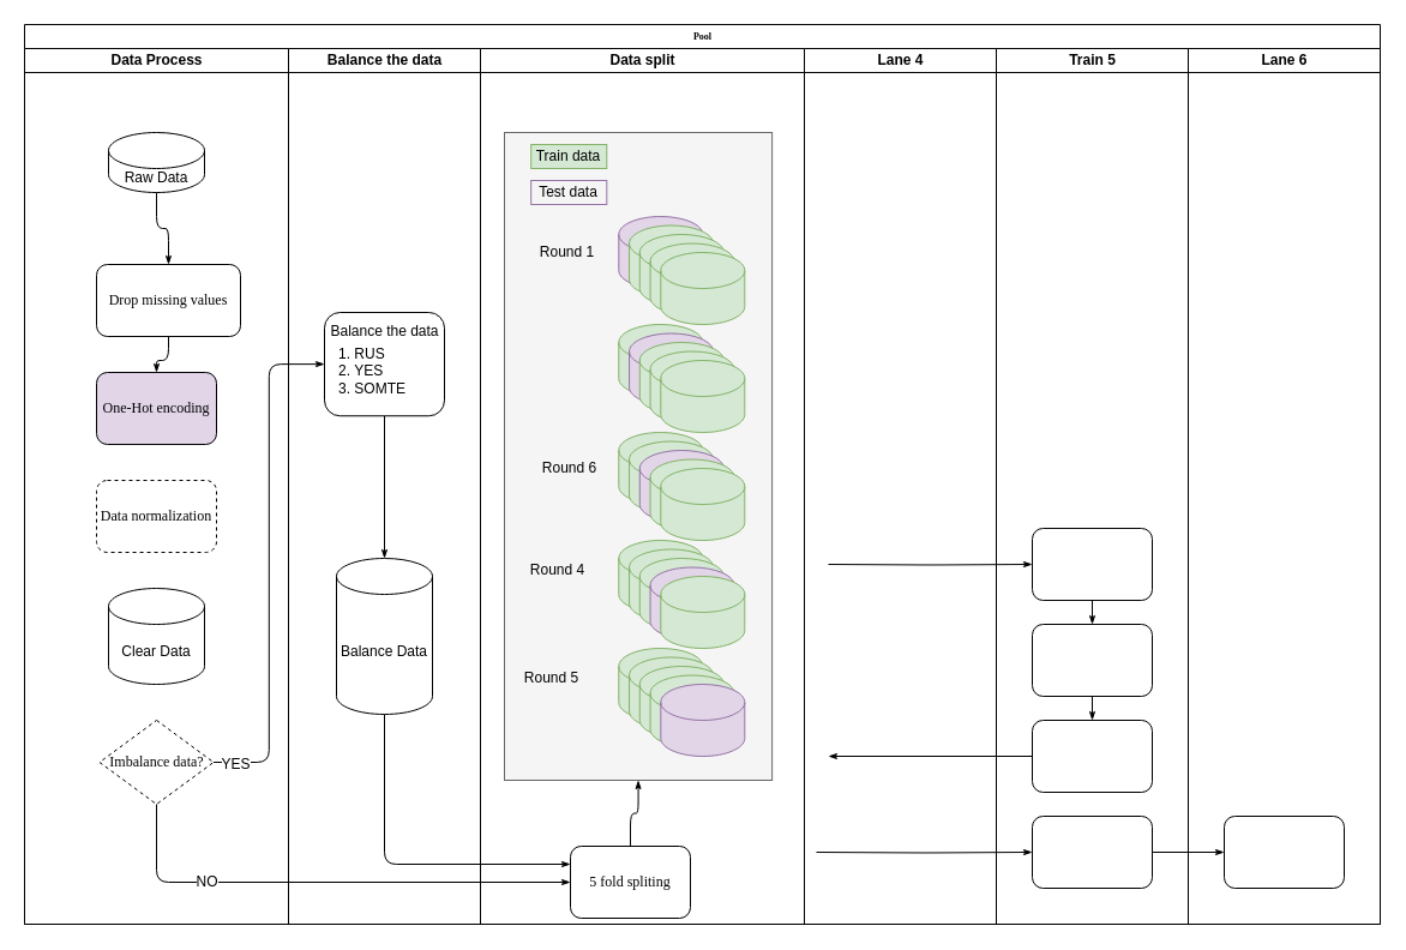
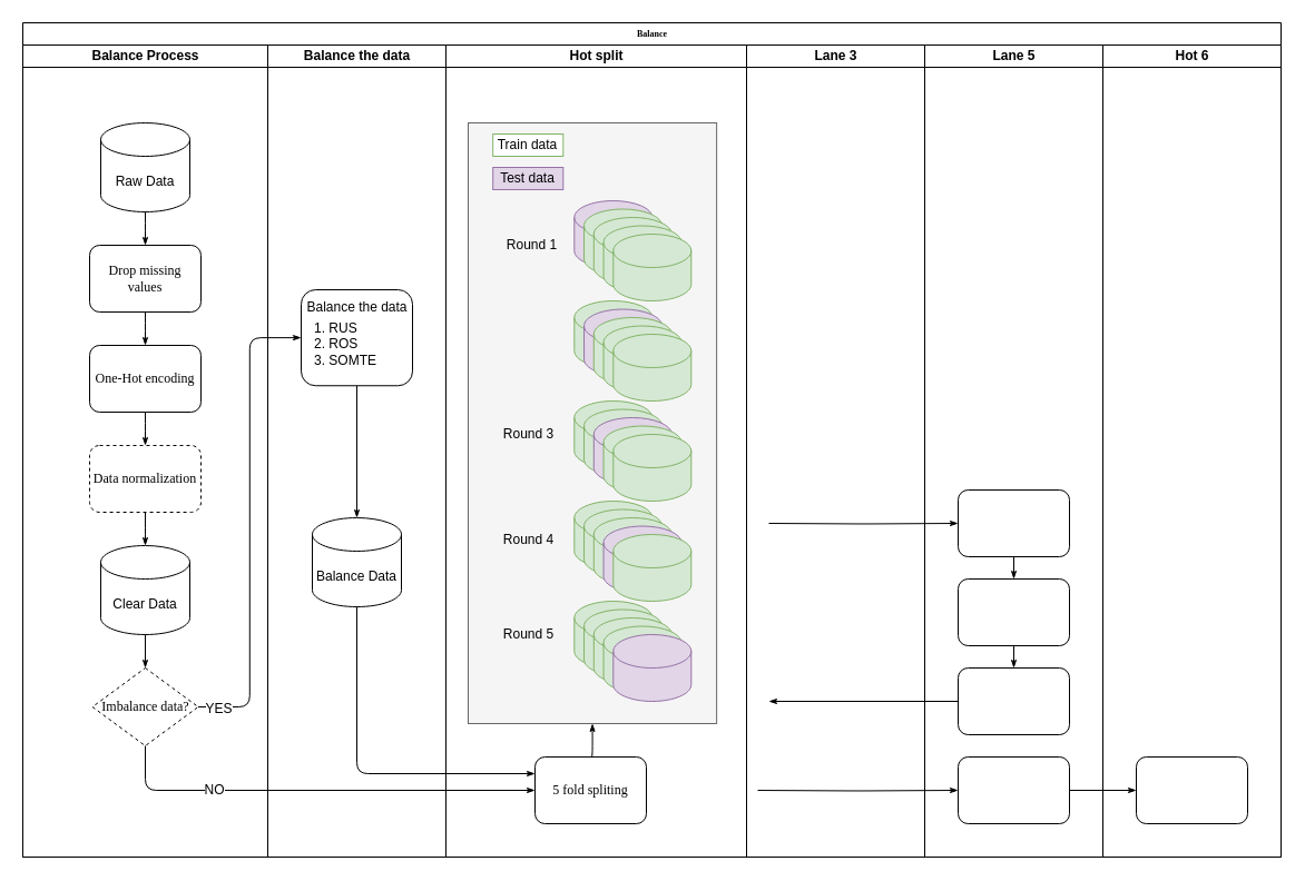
- <mxCell id="2" value="Pool" style="swimlane;html=1;childLayout=stackLayout;startSize=20;rounded=0;shadow=0;labelBackgroundColor=none;strokeWidth=1;fontFamily=Verdana;fontSize=8;align=center;" parent="1" vertex="1"><mxGeometry x="20" y="20" width="1130" height="750" as="geometry" /></mxCell>
+ <mxCell id="2" value="Balance" style="swimlane;html=1;childLayout=stackLayout;startSize=20;rounded=0;shadow=0;labelBackgroundColor=none;strokeWidth=1;fontFamily=Verdana;fontSize=8;align=center;" parent="1" vertex="1"><mxGeometry x="20" y="20" width="1130" height="750" as="geometry" /></mxCell>
- <mxCell id="7" value="Data Process" style="swimlane;html=1;startSize=20;" parent="2" vertex="1"><mxGeometry y="20" width="220" height="730" as="geometry" /></mxCell>
+ <mxCell id="7" value="Balance Process" style="swimlane;html=1;startSize=20;" parent="2" vertex="1"><mxGeometry y="20" width="220" height="730" as="geometry" /></mxCell>
- <mxCell id="26" value="&lt;div&gt;Data split&lt;/div&gt;" style="swimlane;html=1;startSize=20;" parent="2" vertex="1"><mxGeometry x="380" y="20" width="270" height="730" as="geometry" /></mxCell>
+ <mxCell id="26" value="&lt;div&gt;Hot split&lt;/div&gt;" style="swimlane;html=1;startSize=20;" parent="2" vertex="1"><mxGeometry x="380" y="20" width="270" height="730" as="geometry" /></mxCell>
- <mxCell id="63" value="Lane 4" style="swimlane;html=1;startSize=20;" parent="2" vertex="1"><mxGeometry x="650" y="20" width="160" height="730" as="geometry" /></mxCell>
+ <mxCell id="63" value="Lane 3" style="swimlane;html=1;startSize=20;" parent="2" vertex="1"><mxGeometry x="650" y="20" width="160" height="730" as="geometry" /></mxCell>
- <mxCell id="64" value="Train 5" style="swimlane;html=1;startSize=20;" parent="2" vertex="1"><mxGeometry x="810" y="20" width="160" height="730" as="geometry" /></mxCell>
+ <mxCell id="64" value="Lane 5" style="swimlane;html=1;startSize=20;" parent="2" vertex="1"><mxGeometry x="810" y="20" width="160" height="730" as="geometry" /></mxCell>
- <mxCell id="71" value="Lane 6" style="swimlane;html=1;startSize=20;" parent="2" vertex="1"><mxGeometry x="970" y="20" width="160" height="730" as="geometry" /></mxCell>
+ <mxCell id="71" value="Hot 6" style="swimlane;html=1;startSize=20;" parent="2" vertex="1"><mxGeometry x="970" y="20" width="160" height="730" as="geometry" /></mxCell>
- <mxCell id="30" value="Train data" style="rounded=0;whiteSpace=wrap;html=1;fontSize=12;strokeWidth=1;fillColor=#d5e8d4;strokeColor=#82b366;" vertex="1" parent="28"><mxGeometry x="22.19" y="10" width="63.12" height="20" as="geometry" /></mxCell>
+ <mxCell id="30" value="Train data" style="rounded=0;whiteSpace=wrap;html=1;fontSize=12;strokeWidth=1;fillColor=#ffffff;strokeColor=#82b366;" vertex="1" parent="28"><mxGeometry x="22.19" y="10" width="63.12" height="20" as="geometry" /></mxCell>
- <mxCell id="8" value="&lt;div&gt;Raw Data&lt;/div&gt;" style="shape=cylinder3;whiteSpace=wrap;html=1;boundedLbl=1;backgroundOutline=1;size=15;" vertex="1" parent="7"><mxGeometry x="70" y="70" width="80" height="50" as="geometry" /></mxCell>
+ <mxCell id="8" value="&lt;div&gt;Raw Data&lt;/div&gt;" style="shape=cylinder3;whiteSpace=wrap;html=1;boundedLbl=1;backgroundOutline=1;size=15;" vertex="1" parent="7"><mxGeometry x="70" y="70" width="80" height="80" as="geometry" /></mxCell>
- <mxCell id="31" value="Test data" style="rounded=0;whiteSpace=wrap;html=1;fontSize=12;strokeWidth=1;fillColor=#f5f5f5;strokeColor=#9673a6;" vertex="1" parent="28"><mxGeometry x="22.19" y="40" width="63.12" height="20" as="geometry" /></mxCell>
+ <mxCell id="31" value="Test data" style="rounded=0;whiteSpace=wrap;html=1;fontSize=12;strokeWidth=1;fillColor=#e1d5e7;strokeColor=#9673a6;" vertex="1" parent="28"><mxGeometry x="22.19" y="40" width="63.12" height="20" as="geometry" /></mxCell>
- <mxCell id="58" value="Round 1" style="text;html=1;align=center;verticalAlign=middle;resizable=0;points=[];autosize=1;strokeColor=none;fillColor=none;fontSize=12;" vertex="1" parent="28"><mxGeometry x="22.19" y="90" width="60" height="20" as="geometry" /></mxCell>
+ <mxCell id="58" value="Round 1" style="text;html=1;align=center;verticalAlign=middle;resizable=0;points=[];autosize=1;strokeColor=none;fillColor=none;fontSize=12;" vertex="1" parent="28"><mxGeometry x="27.19" y="100" width="60" height="20" as="geometry" /></mxCell>
- <mxCell id="13" value="Drop missing values" style="rounded=1;whiteSpace=wrap;html=1;shadow=0;labelBackgroundColor=none;strokeWidth=1;fontFamily=Verdana;fontSize=12;align=center;" vertex="1" parent="7"><mxGeometry x="60" y="180" width="120" height="60" as="geometry" /></mxCell>
+ <mxCell id="13" value="Drop missing values" style="rounded=1;whiteSpace=wrap;html=1;shadow=0;labelBackgroundColor=none;strokeWidth=1;fontFamily=Verdana;fontSize=12;align=center;" vertex="1" parent="7"><mxGeometry x="60" y="180" width="100" height="60" as="geometry" /></mxCell>
- <mxCell id="25" value="&lt;div align=&quot;left&quot;&gt;1. RUS&lt;br&gt;&lt;/div&gt;&lt;div align=&quot;left&quot;&gt;2. YES&lt;/div&gt;&lt;div align=&quot;left&quot;&gt;3. SOMTE&lt;br&gt;&lt;/div&gt;" style="text;html=1;align=left;verticalAlign=middle;resizable=0;points=[];autosize=1;strokeColor=none;fillColor=none;fontSize=12;" vertex="1" parent="22"><mxGeometry x="15" y="23.523" width="70" height="50" as="geometry" /></mxCell>
+ <mxCell id="25" value="&lt;div align=&quot;left&quot;&gt;1. RUS&lt;br&gt;&lt;/div&gt;&lt;div align=&quot;left&quot;&gt;2. ROS&lt;/div&gt;&lt;div align=&quot;left&quot;&gt;3. SOMTE&lt;br&gt;&lt;/div&gt;" style="text;html=1;align=left;verticalAlign=middle;resizable=0;points=[];autosize=1;strokeColor=none;fillColor=none;fontSize=12;" vertex="1" parent="22"><mxGeometry x="15" y="23.523" width="70" height="50" as="geometry" /></mxCell>
- <mxCell id="9" value="One-Hot encoding" style="rounded=1;whiteSpace=wrap;html=1;shadow=0;labelBackgroundColor=none;strokeWidth=1;fontFamily=Verdana;fontSize=12;align=center;fillColor=#e1d5e7;" parent="7" vertex="1"><mxGeometry x="60" y="270" width="100" height="60" as="geometry" /></mxCell>
+ <mxCell id="9" value="One-Hot encoding" style="rounded=1;whiteSpace=wrap;html=1;shadow=0;labelBackgroundColor=none;strokeWidth=1;fontFamily=Verdana;fontSize=12;align=center;" parent="7" vertex="1"><mxGeometry x="60" y="270" width="100" height="60" as="geometry" /></mxCell>
+ <mxCell id="12" style="edgeStyle=orthogonalEdgeStyle;rounded=1;html=1;labelBackgroundColor=none;startArrow=none;startFill=0;startSize=5;endArrow=classicThin;endFill=1;endSize=5;jettySize=auto;orthogonalLoop=1;strokeWidth=1;fontFamily=Verdana;fontSize=8;exitX=0.5;exitY=1;exitDx=0;exitDy=0;" edge="1" parent="7" source="9" target="11"><mxGeometry relative="1" as="geometry"><mxPoint x="120" y="200" as="sourcePoint" /><mxPoint x="120" y="260" as="targetPoint" /></mxGeometry></mxCell>
- <mxCell id="59" value="Round 6" style="text;html=1;align=center;verticalAlign=middle;resizable=0;points=[];autosize=1;strokeColor=none;fillColor=none;fontSize=12;" vertex="1" parent="28"><mxGeometry x="23.75" y="270" width="60" height="20" as="geometry" /></mxCell>
+ <mxCell id="59" value="Round 3" style="text;html=1;align=center;verticalAlign=middle;resizable=0;points=[];autosize=1;strokeColor=none;fillColor=none;fontSize=12;" vertex="1" parent="28"><mxGeometry x="23.75" y="270" width="60" height="20" as="geometry" /></mxCell>
+ <mxCell id="16" style="edgeStyle=elbowEdgeStyle;rounded=1;html=1;labelBackgroundColor=none;startArrow=none;startFill=0;startSize=5;endArrow=classicThin;endFill=1;endSize=5;jettySize=auto;orthogonalLoop=1;strokeWidth=1;fontFamily=Verdana;fontSize=8;exitX=0.5;exitY=1;exitDx=0;exitDy=0;entryX=0.5;entryY=0;entryDx=0;entryDy=0;entryPerimeter=0;" edge="1" parent="7" source="11" target="15"><mxGeometry relative="1" as="geometry"><mxPoint x="120" y="340" as="sourcePoint" /><mxPoint x="120" y="370" as="targetPoint" /></mxGeometry></mxCell>
- <mxCell id="60" value="Round 4" style="text;html=1;align=center;verticalAlign=middle;resizable=0;points=[];autosize=1;strokeColor=none;fillColor=none;fontSize=12;" vertex="1" parent="28"><mxGeometry x="13.75" y="355" width="60" height="20" as="geometry" /></mxCell>
+ <mxCell id="60" value="Round 4" style="text;html=1;align=center;verticalAlign=middle;resizable=0;points=[];autosize=1;strokeColor=none;fillColor=none;fontSize=12;" vertex="1" parent="28"><mxGeometry x="23.75" y="365" width="60" height="20" as="geometry" /></mxCell>
- <mxCell id="20" value="&lt;div&gt;Balance Data&lt;/div&gt;" style="shape=cylinder3;whiteSpace=wrap;html=1;boundedLbl=1;backgroundOutline=1;size=15;" vertex="1" parent="19"><mxGeometry x="40" y="425" width="80" height="130" as="geometry" /></mxCell>
+ <mxCell id="20" value="&lt;div&gt;Balance Data&lt;/div&gt;" style="shape=cylinder3;whiteSpace=wrap;html=1;boundedLbl=1;backgroundOutline=1;size=15;" vertex="1" parent="19"><mxGeometry x="40" y="425" width="80" height="80" as="geometry" /></mxCell>
- <mxCell id="61" value="Round 5" style="text;html=1;align=center;verticalAlign=middle;resizable=0;points=[];autosize=1;strokeColor=none;fillColor=none;fontSize=12;" vertex="1" parent="28"><mxGeometry x="8.75" y="445" width="60" height="20" as="geometry" /></mxCell>
+ <mxCell id="61" value="Round 5" style="text;html=1;align=center;verticalAlign=middle;resizable=0;points=[];autosize=1;strokeColor=none;fillColor=none;fontSize=12;" vertex="1" parent="28"><mxGeometry x="23.75" y="450" width="60" height="20" as="geometry" /></mxCell>
+ <mxCell id="18" style="edgeStyle=orthogonalEdgeStyle;rounded=1;html=1;labelBackgroundColor=none;startArrow=none;startFill=0;startSize=5;endArrow=classicThin;endFill=1;endSize=5;jettySize=auto;orthogonalLoop=1;strokeWidth=1;fontFamily=Verdana;fontSize=8;exitX=0.5;exitY=1;exitDx=0;exitDy=0;entryX=0.5;entryY=0;entryDx=0;entryDy=0;exitPerimeter=0;" edge="1" parent="7" source="15" target="17"><mxGeometry relative="1" as="geometry"><mxPoint x="120" y="430" as="sourcePoint" /><mxPoint x="120" y="460" as="targetPoint" /></mxGeometry></mxCell>
- <mxCell id="27" value="5 fold spliting" style="rounded=1;whiteSpace=wrap;html=1;shadow=0;labelBackgroundColor=none;strokeWidth=1;fontFamily=Verdana;fontSize=12;align=center;" vertex="1" parent="26"><mxGeometry x="75" y="665" width="100" height="60" as="geometry" /></mxCell>
+ <mxCell id="27" value="5 fold spliting" style="rounded=1;whiteSpace=wrap;html=1;shadow=0;labelBackgroundColor=none;strokeWidth=1;fontFamily=Verdana;fontSize=12;align=center;" vertex="1" parent="26"><mxGeometry x="80" y="640" width="100" height="60" as="geometry" /></mxCell>
